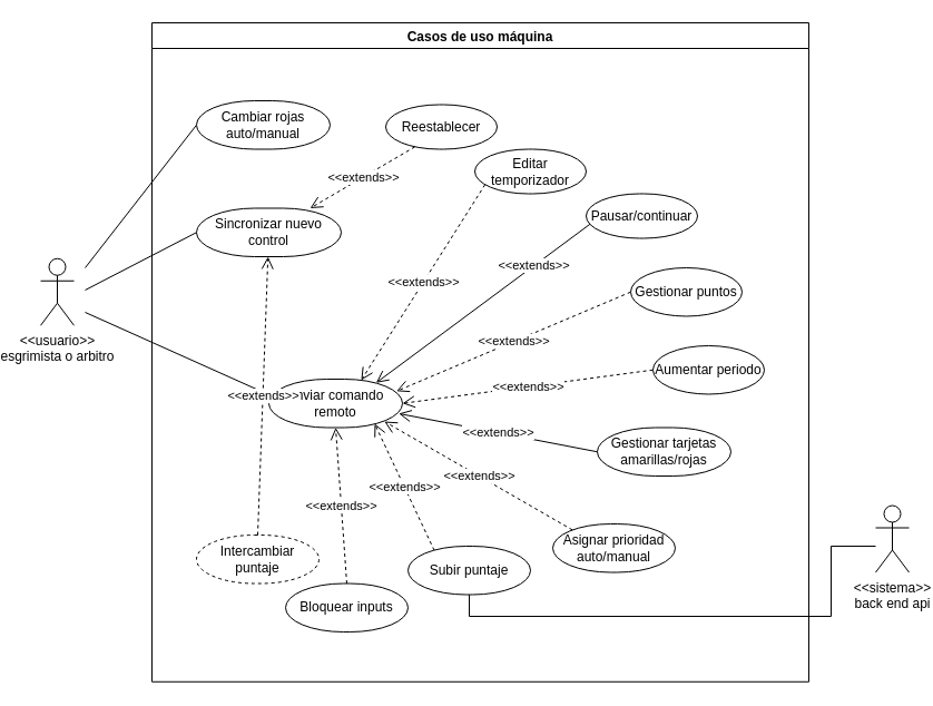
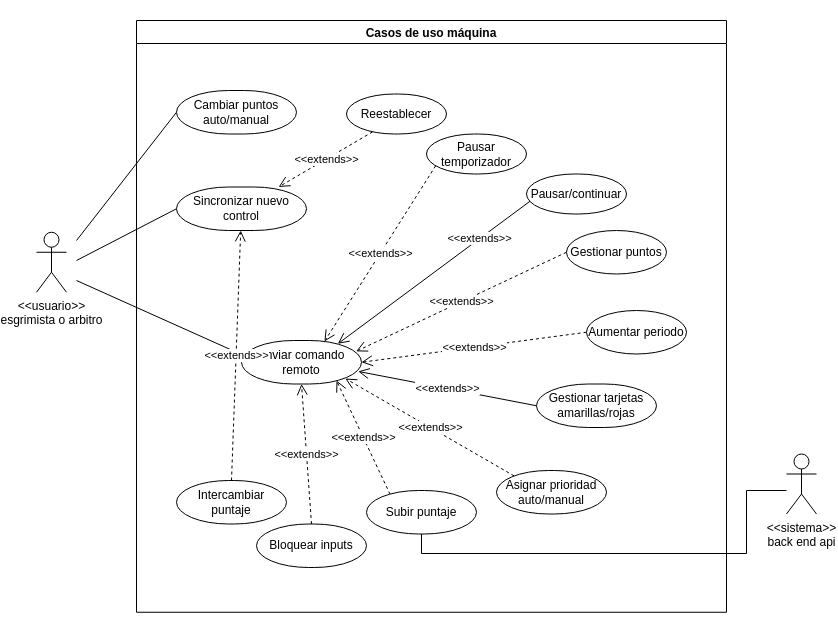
- <mxCell id="19" value="Cambiar rojas auto/manual" style="rounded=1;whiteSpace=wrap;html=1;perimeterSpacing=0;arcSize=120;" vertex="1" parent="1"><mxGeometry x="160" y="90" width="120" height="43.5" as="geometry" /></mxCell>
+ <mxCell id="19" value="Cambiar puntos auto/manual" style="rounded=1;whiteSpace=wrap;html=1;perimeterSpacing=0;arcSize=120;" vertex="1" parent="1"><mxGeometry x="160" y="90" width="120" height="43.5" as="geometry" /></mxCell>
- <mxCell id="22" value="Editar temporizador" style="rounded=1;whiteSpace=wrap;html=1;perimeterSpacing=0;arcSize=120;" vertex="1" parent="1"><mxGeometry x="410" y="133.5" width="100" height="40" as="geometry" /></mxCell>
+ <mxCell id="22" value="Pausar temporizador" style="rounded=1;whiteSpace=wrap;html=1;perimeterSpacing=0;arcSize=120;" vertex="1" parent="1"><mxGeometry x="410" y="133.5" width="100" height="40" as="geometry" /></mxCell>
- <mxCell id="24" value="Gestionar puntos" style="rounded=1;whiteSpace=wrap;html=1;perimeterSpacing=0;arcSize=120;" vertex="1" parent="1"><mxGeometry x="550" y="240" width="100" height="43.5" as="geometry" /></mxCell>
+ <mxCell id="24" value="Gestionar puntos" style="rounded=1;whiteSpace=wrap;html=1;perimeterSpacing=0;arcSize=120;" vertex="1" parent="1"><mxGeometry x="550" y="230" width="100" height="43.5" as="geometry" /></mxCell>
- <mxCell id="16" value="Intercambiar puntaje" style="rounded=1;whiteSpace=wrap;html=1;perimeterSpacing=0;arcSize=120;dashed=1;" vertex="1" parent="1"><mxGeometry x="160" y="480" width="110" height="43.5" as="geometry" /></mxCell>
+ <mxCell id="16" value="Intercambiar puntaje" style="rounded=1;whiteSpace=wrap;html=1;perimeterSpacing=0;arcSize=120;" vertex="1" parent="1"><mxGeometry x="160" y="480" width="110" height="43.5" as="geometry" /></mxCell>
